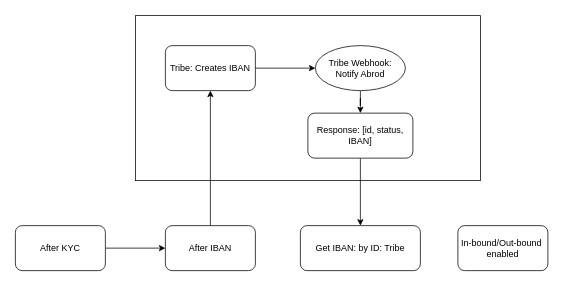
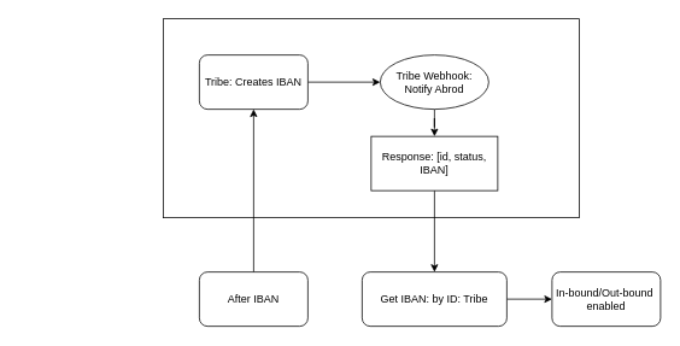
- <mxCell id="12" value="Response: [id, status, IBAN]" style="whiteSpace=wrap;html=1;rounded=1;" vertex="1" parent="1"><mxGeometry x="410" y="150" width="140" height="60" as="geometry" /></mxCell>
+ <mxCell id="12" value="Response: [id, status, IBAN]" style="whiteSpace=wrap;html=1;rounded=0;" vertex="1" parent="1"><mxGeometry x="410" y="150" width="140" height="60" as="geometry" /></mxCell>
- <mxCell id="4" value="After KYC" style="rounded=1;whiteSpace=wrap;html=1;" vertex="1" parent="1"><mxGeometry x="20" y="300" width="120" height="60" as="geometry" /></mxCell>
- <mxCell id="3" value="" style="edgeStyle=orthogonalEdgeStyle;rounded=0;orthogonalLoop=1;jettySize=auto;html=1;" edge="1" parent="1" source="4" target="6"><mxGeometry relative="1" as="geometry" /></mxCell>
+ <mxCell id="13" value="" style="edgeStyle=orthogonalEdgeStyle;rounded=0;orthogonalLoop=1;jettySize=auto;html=1;" edge="1" parent="1" source="14" target="15"><mxGeometry relative="1" as="geometry" /></mxCell>
